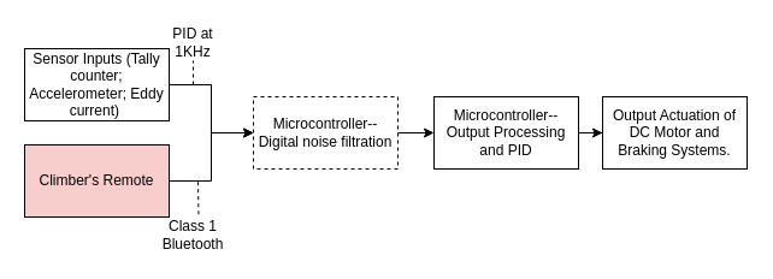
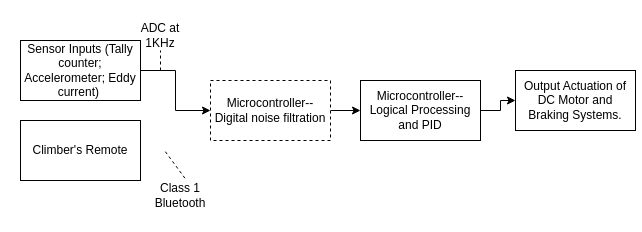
- <mxCell id="10" value="PID at 1KHz" style="text;html=1;align=center;verticalAlign=middle;whiteSpace=wrap;rounded=0;" vertex="1" parent="1"><mxGeometry x="130" y="20" width="60" height="30" as="geometry" /></mxCell>
+ <mxCell id="10" value="ADC at 1KHz" style="text;html=1;align=center;verticalAlign=middle;whiteSpace=wrap;rounded=0;" vertex="1" parent="1"><mxGeometry x="130" y="20" width="60" height="30" as="geometry" /></mxCell>
- <mxCell id="7" value="Microcontroller--Output Processing and PID" style="whiteSpace=wrap;html=1;rounded=0;" vertex="1" parent="1"><mxGeometry x="360" y="80" width="120" height="60" as="geometry" /></mxCell>
+ <mxCell id="7" value="Microcontroller--Logical Processing and PID" style="whiteSpace=wrap;html=1;rounded=0;" vertex="1" parent="1"><mxGeometry x="360" y="80" width="120" height="60" as="geometry" /></mxCell>
- <mxCell id="8" value="Output Actuation of DC Motor and Braking Systems." style="whiteSpace=wrap;html=1;rounded=0;" vertex="1" parent="1"><mxGeometry x="500" y="80" width="120" height="60" as="geometry" /></mxCell>
+ <mxCell id="8" value="Output Actuation of DC Motor and Braking Systems." style="whiteSpace=wrap;html=1;rounded=0;" vertex="1" parent="1"><mxGeometry x="515" y="70" width="120" height="60" as="geometry" /></mxCell>
- <mxCell id="11" style="edgeStyle=orthogonalEdgeStyle;rounded=0;orthogonalLoop=1;jettySize=auto;html=1;exitX=1;exitY=0.5;exitDx=0;exitDy=0;entryX=0;entryY=0.5;entryDx=0;entryDy=0;" edge="1" parent="1" source="12" target="5"><mxGeometry relative="1" as="geometry" /></mxCell>
- <mxCell id="12" value="Climber's Remote" style="rounded=0;whiteSpace=wrap;html=1;fillColor=#f8cecc;" vertex="1" parent="1"><mxGeometry x="20" y="120" width="120" height="60" as="geometry" /></mxCell>
+ <mxCell id="12" value="Climber's Remote" style="rounded=0;whiteSpace=wrap;html=1;" vertex="1" parent="1"><mxGeometry x="20" y="120" width="120" height="60" as="geometry" /></mxCell>
- <mxCell id="13" value="Class 1 Bluetooth" style="text;html=1;align=center;verticalAlign=middle;whiteSpace=wrap;rounded=0;" vertex="1" parent="1"><mxGeometry x="130" y="180" width="60" height="30" as="geometry" /></mxCell>
+ <mxCell id="13" value="Class 1 Bluetooth" style="text;html=1;align=center;verticalAlign=middle;whiteSpace=wrap;rounded=0;" vertex="1" parent="1"><mxGeometry x="150" y="180" width="60" height="30" as="geometry" /></mxCell>
